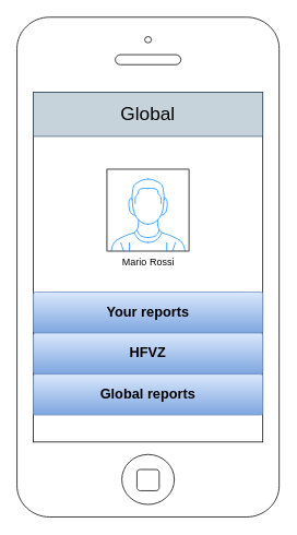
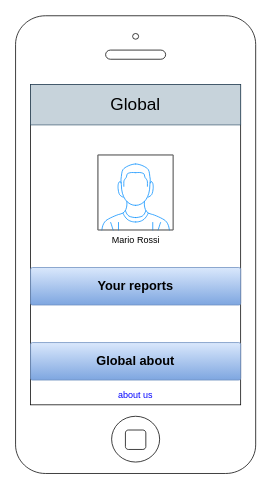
- <mxCell id="8" value="&lt;span style=&quot;font-size: 17px&quot;&gt;&lt;b&gt;HFVZ&lt;/b&gt;&lt;/span&gt;" style="strokeWidth=1;html=1;shadow=0;dashed=0;shape=mxgraph.ios.iTextInput;strokeColor=#6c8ebf;buttonText=;fontSize=8;fillColor=#dae8fc;whiteSpace=wrap;align=center;gradientColor=#7ea6e0;" parent="1" vertex="1"><mxGeometry x="40" y="406" width="280" height="50" as="geometry" /></mxCell>
- <mxCell id="7" value="&lt;b&gt;&lt;font style=&quot;font-size: 17px&quot;&gt;Global reports&lt;/font&gt;&lt;/b&gt;" style="strokeWidth=1;html=1;shadow=0;dashed=0;shape=mxgraph.ios.iTextInput;strokeColor=#6c8ebf;buttonText=;fontSize=8;fillColor=#dae8fc;whiteSpace=wrap;align=center;gradientColor=#7ea6e0;" parent="1" vertex="1"><mxGeometry x="40" y="456" width="280" height="50" as="geometry" /></mxCell>
+ <mxCell id="7" value="&lt;b&gt;&lt;font style=&quot;font-size: 17px&quot;&gt;Global about&lt;/font&gt;&lt;/b&gt;" style="strokeWidth=1;html=1;shadow=0;dashed=0;shape=mxgraph.ios.iTextInput;strokeColor=#6c8ebf;buttonText=;fontSize=8;fillColor=#dae8fc;whiteSpace=wrap;align=center;gradientColor=#7ea6e0;" parent="1" vertex="1"><mxGeometry x="40" y="456" width="280" height="50" as="geometry" /></mxCell>
+ <mxCell id="5" value="&lt;font color=&quot;#0000ff&quot;&gt;about us&lt;/font&gt;" style="text;html=1;strokeColor=none;fillColor=none;align=center;verticalAlign=middle;whiteSpace=wrap;rounded=0;shadow=0;" parent="1" vertex="1"><mxGeometry x="40" y="516" width="280" height="20" as="geometry" /></mxCell>
